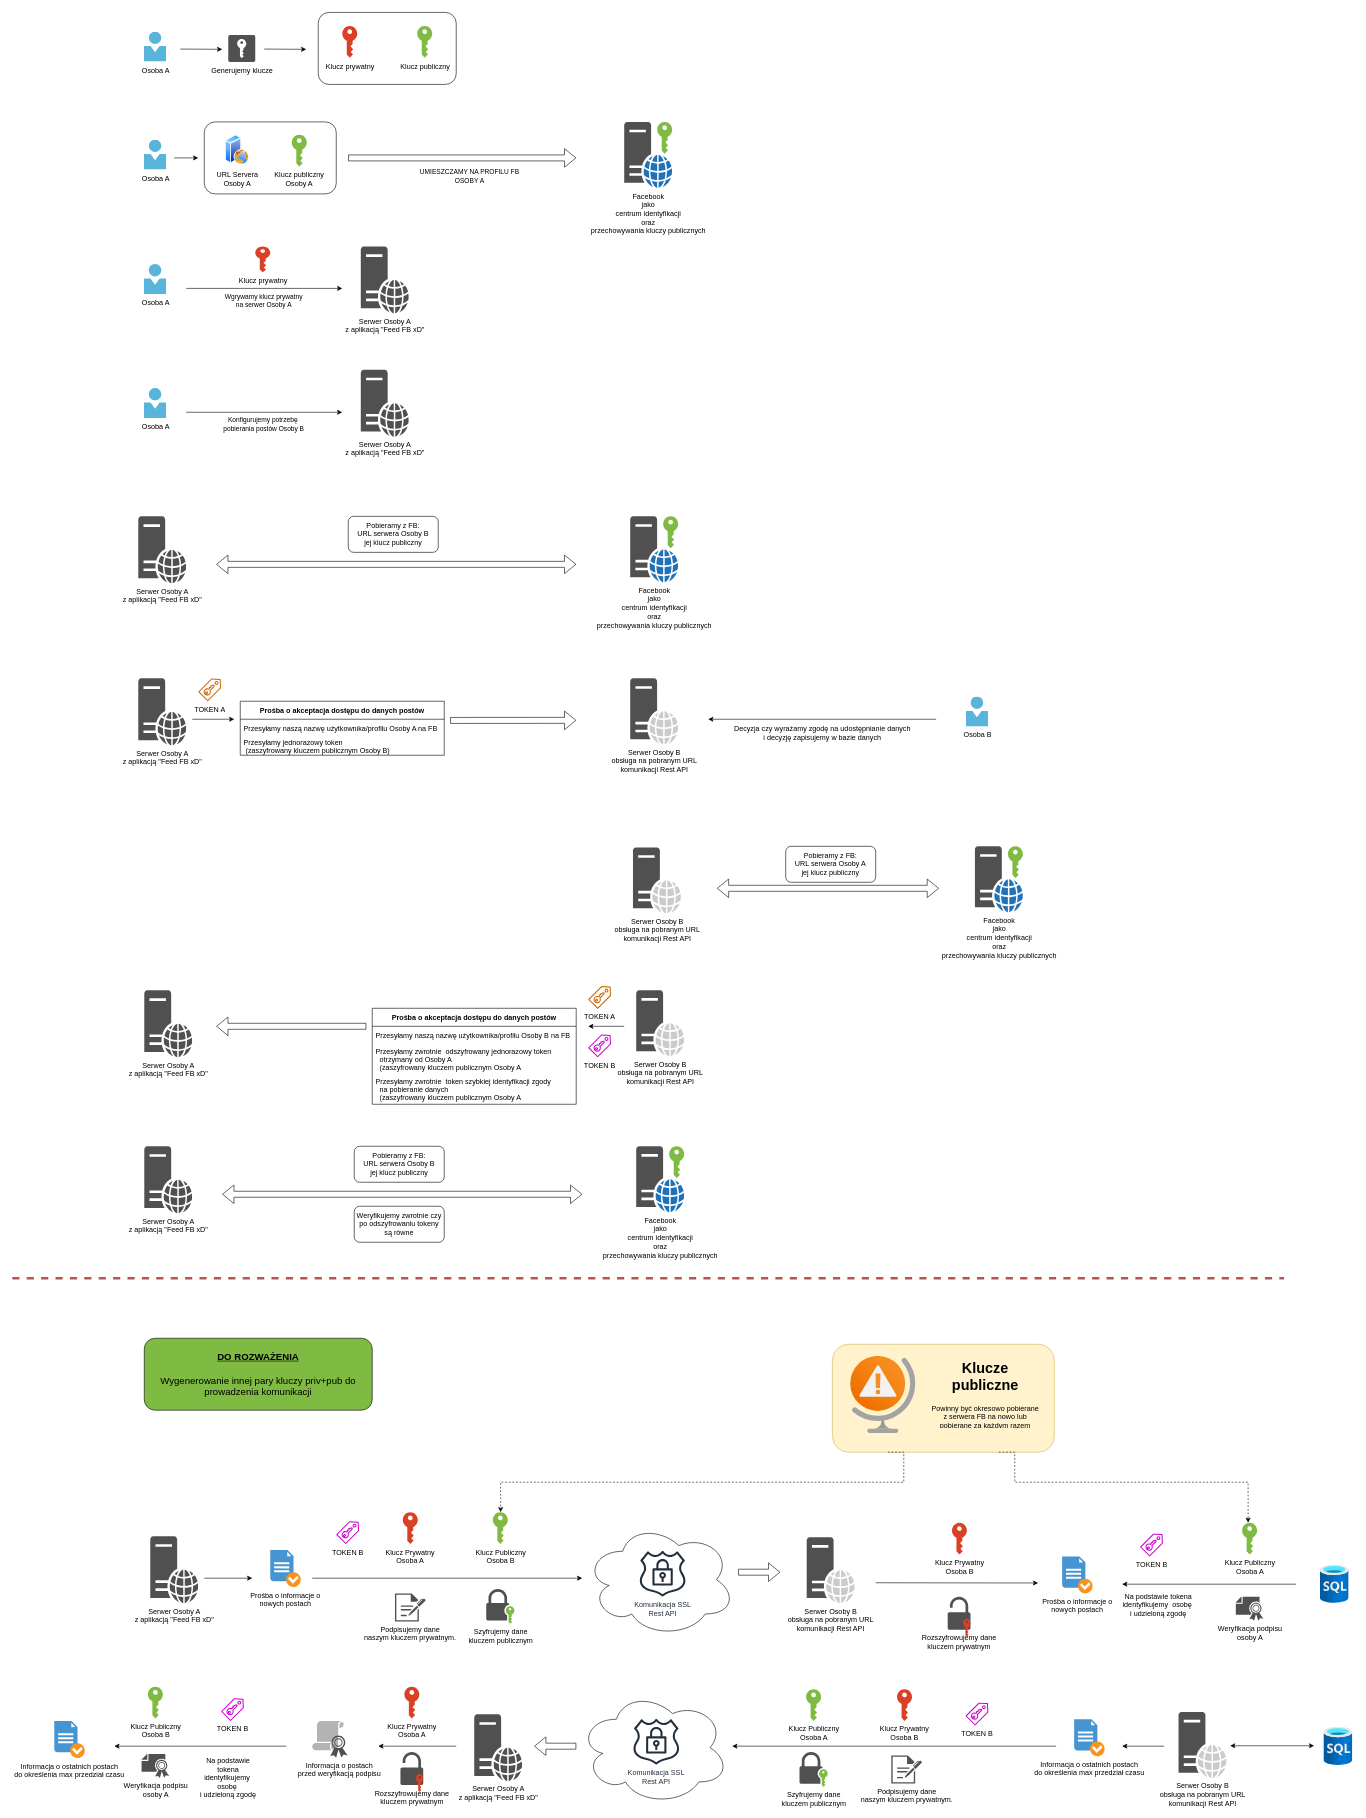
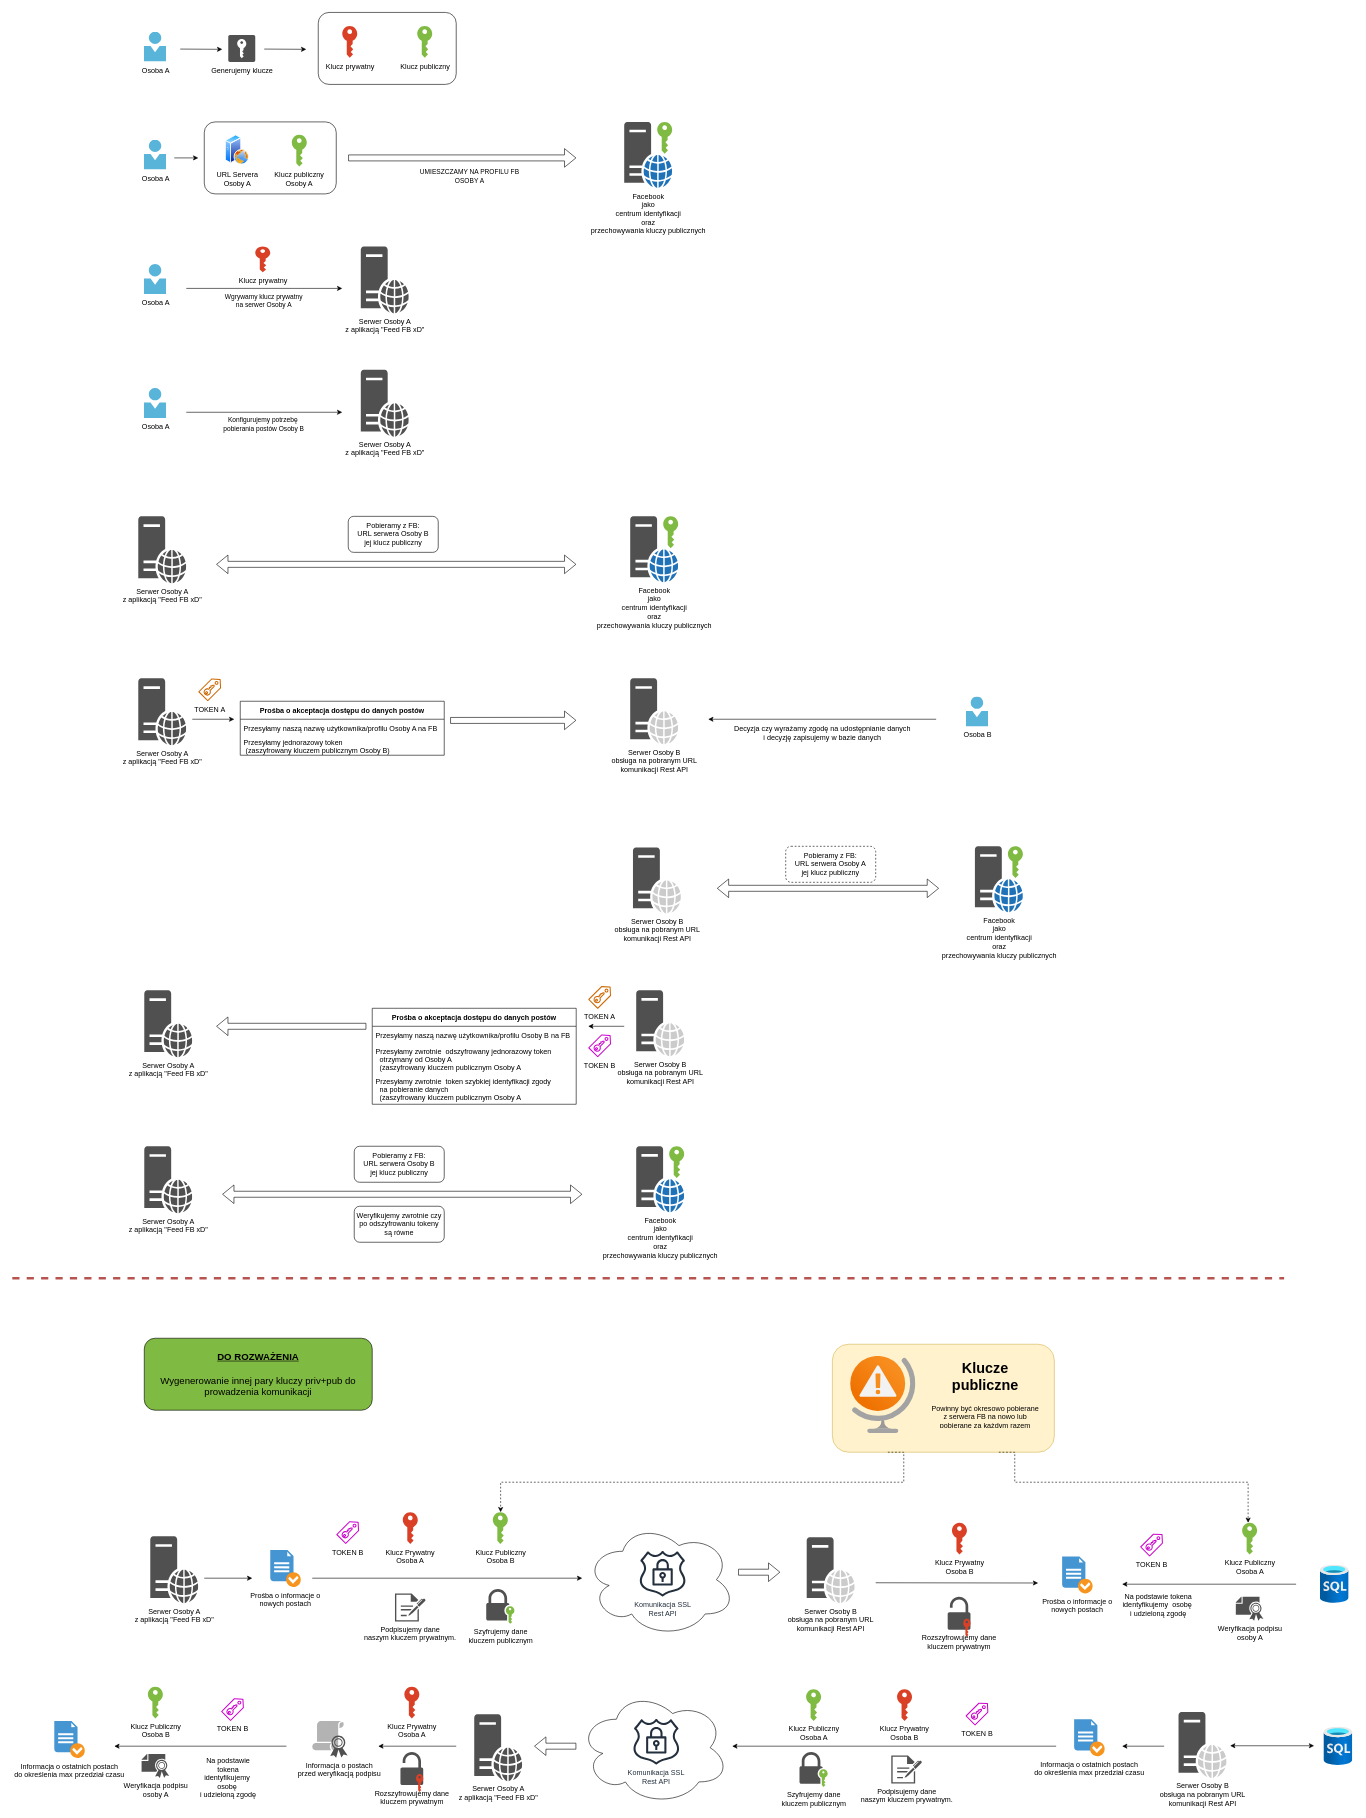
- <mxCell id="52" value="Pobieramy z FB:&lt;br&gt;URL serwera Osoby A&lt;br&gt;jej klucz publiczny" style="rounded=1;whiteSpace=wrap;html=1;" parent="1" vertex="1"><mxGeometry x="1309.2" y="1410" width="150" height="60" as="geometry" /></mxCell>
+ <mxCell id="52" value="Pobieramy z FB:&lt;br&gt;URL serwera Osoby A&lt;br&gt;jej klucz publiczny" style="rounded=1;whiteSpace=wrap;html=1;dashed=1;" parent="1" vertex="1"><mxGeometry x="1309.2" y="1410" width="150" height="60" as="geometry" /></mxCell>
